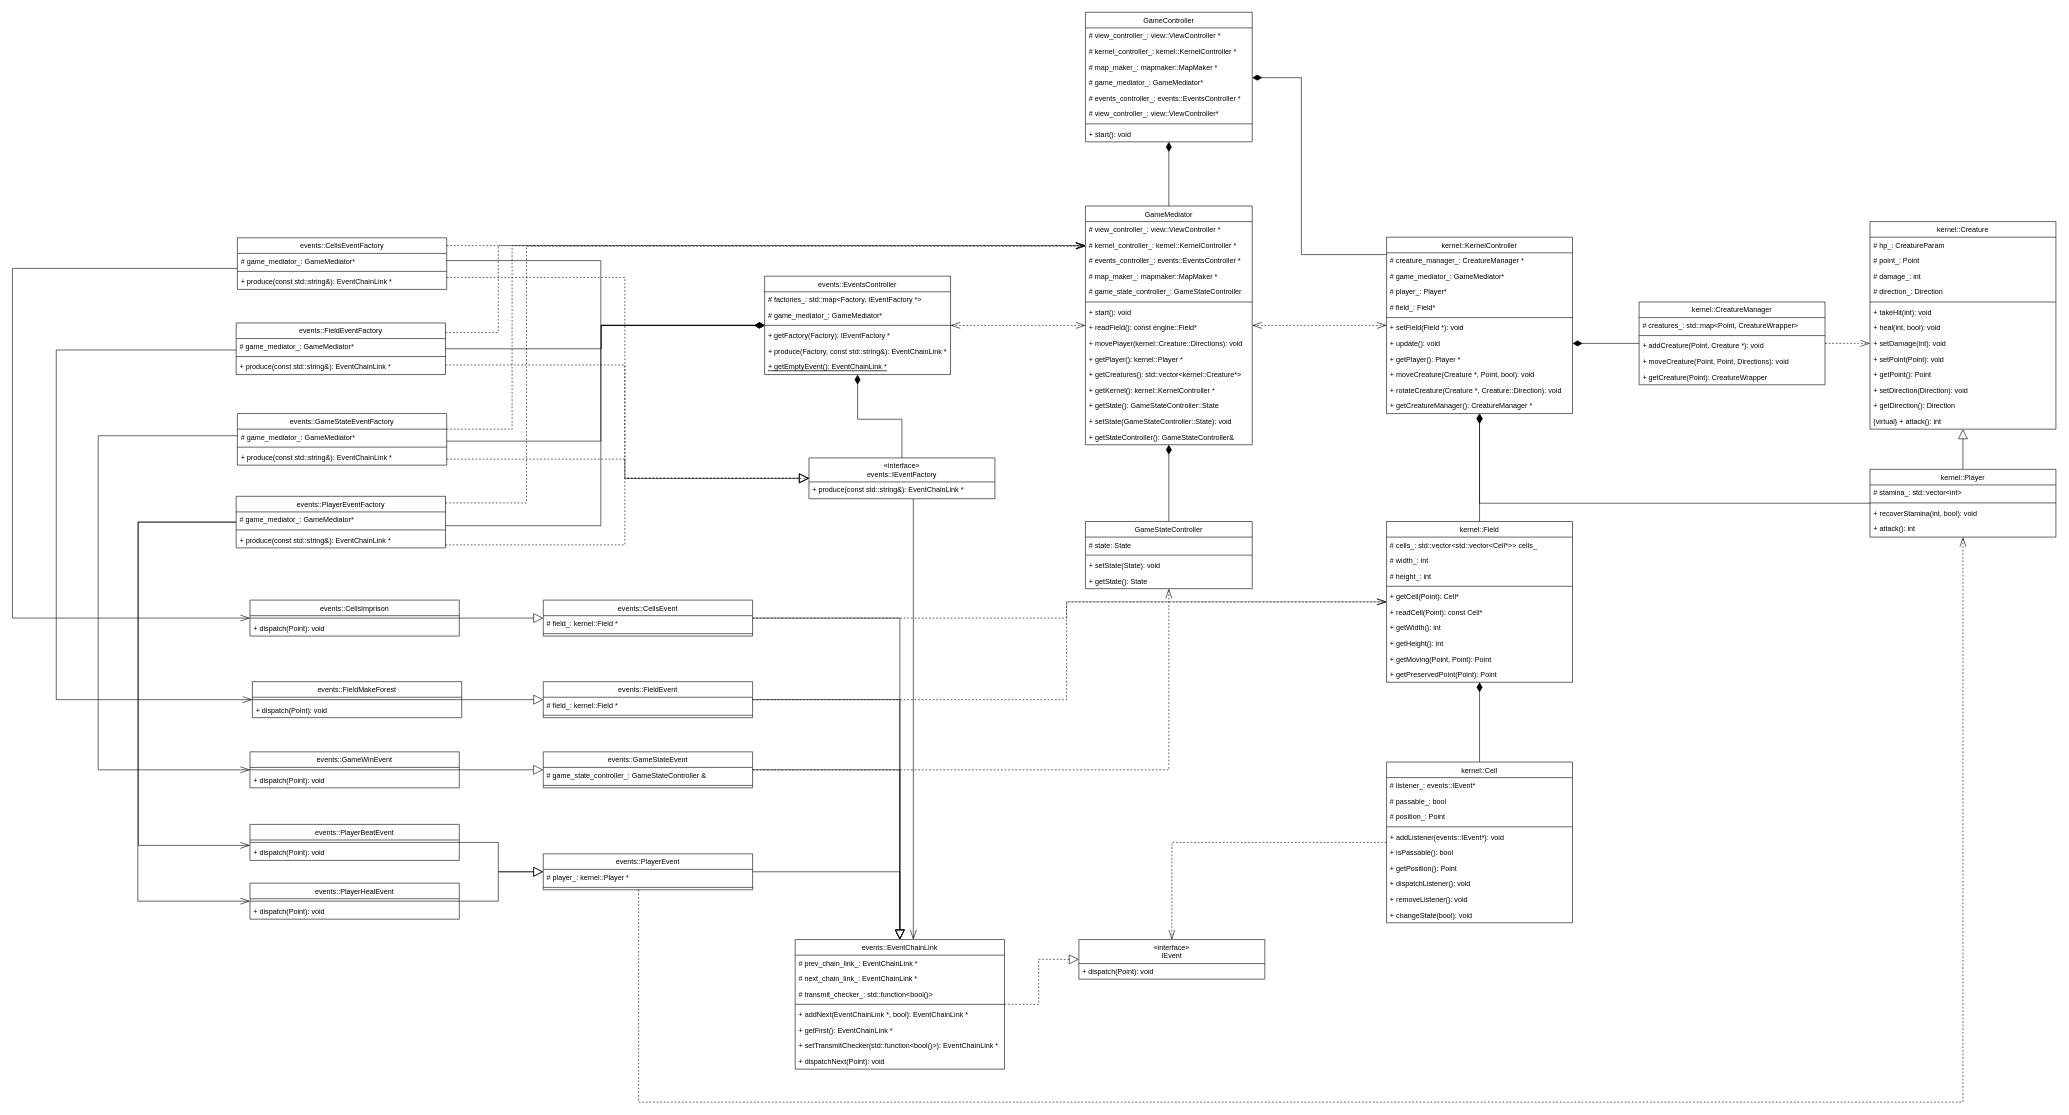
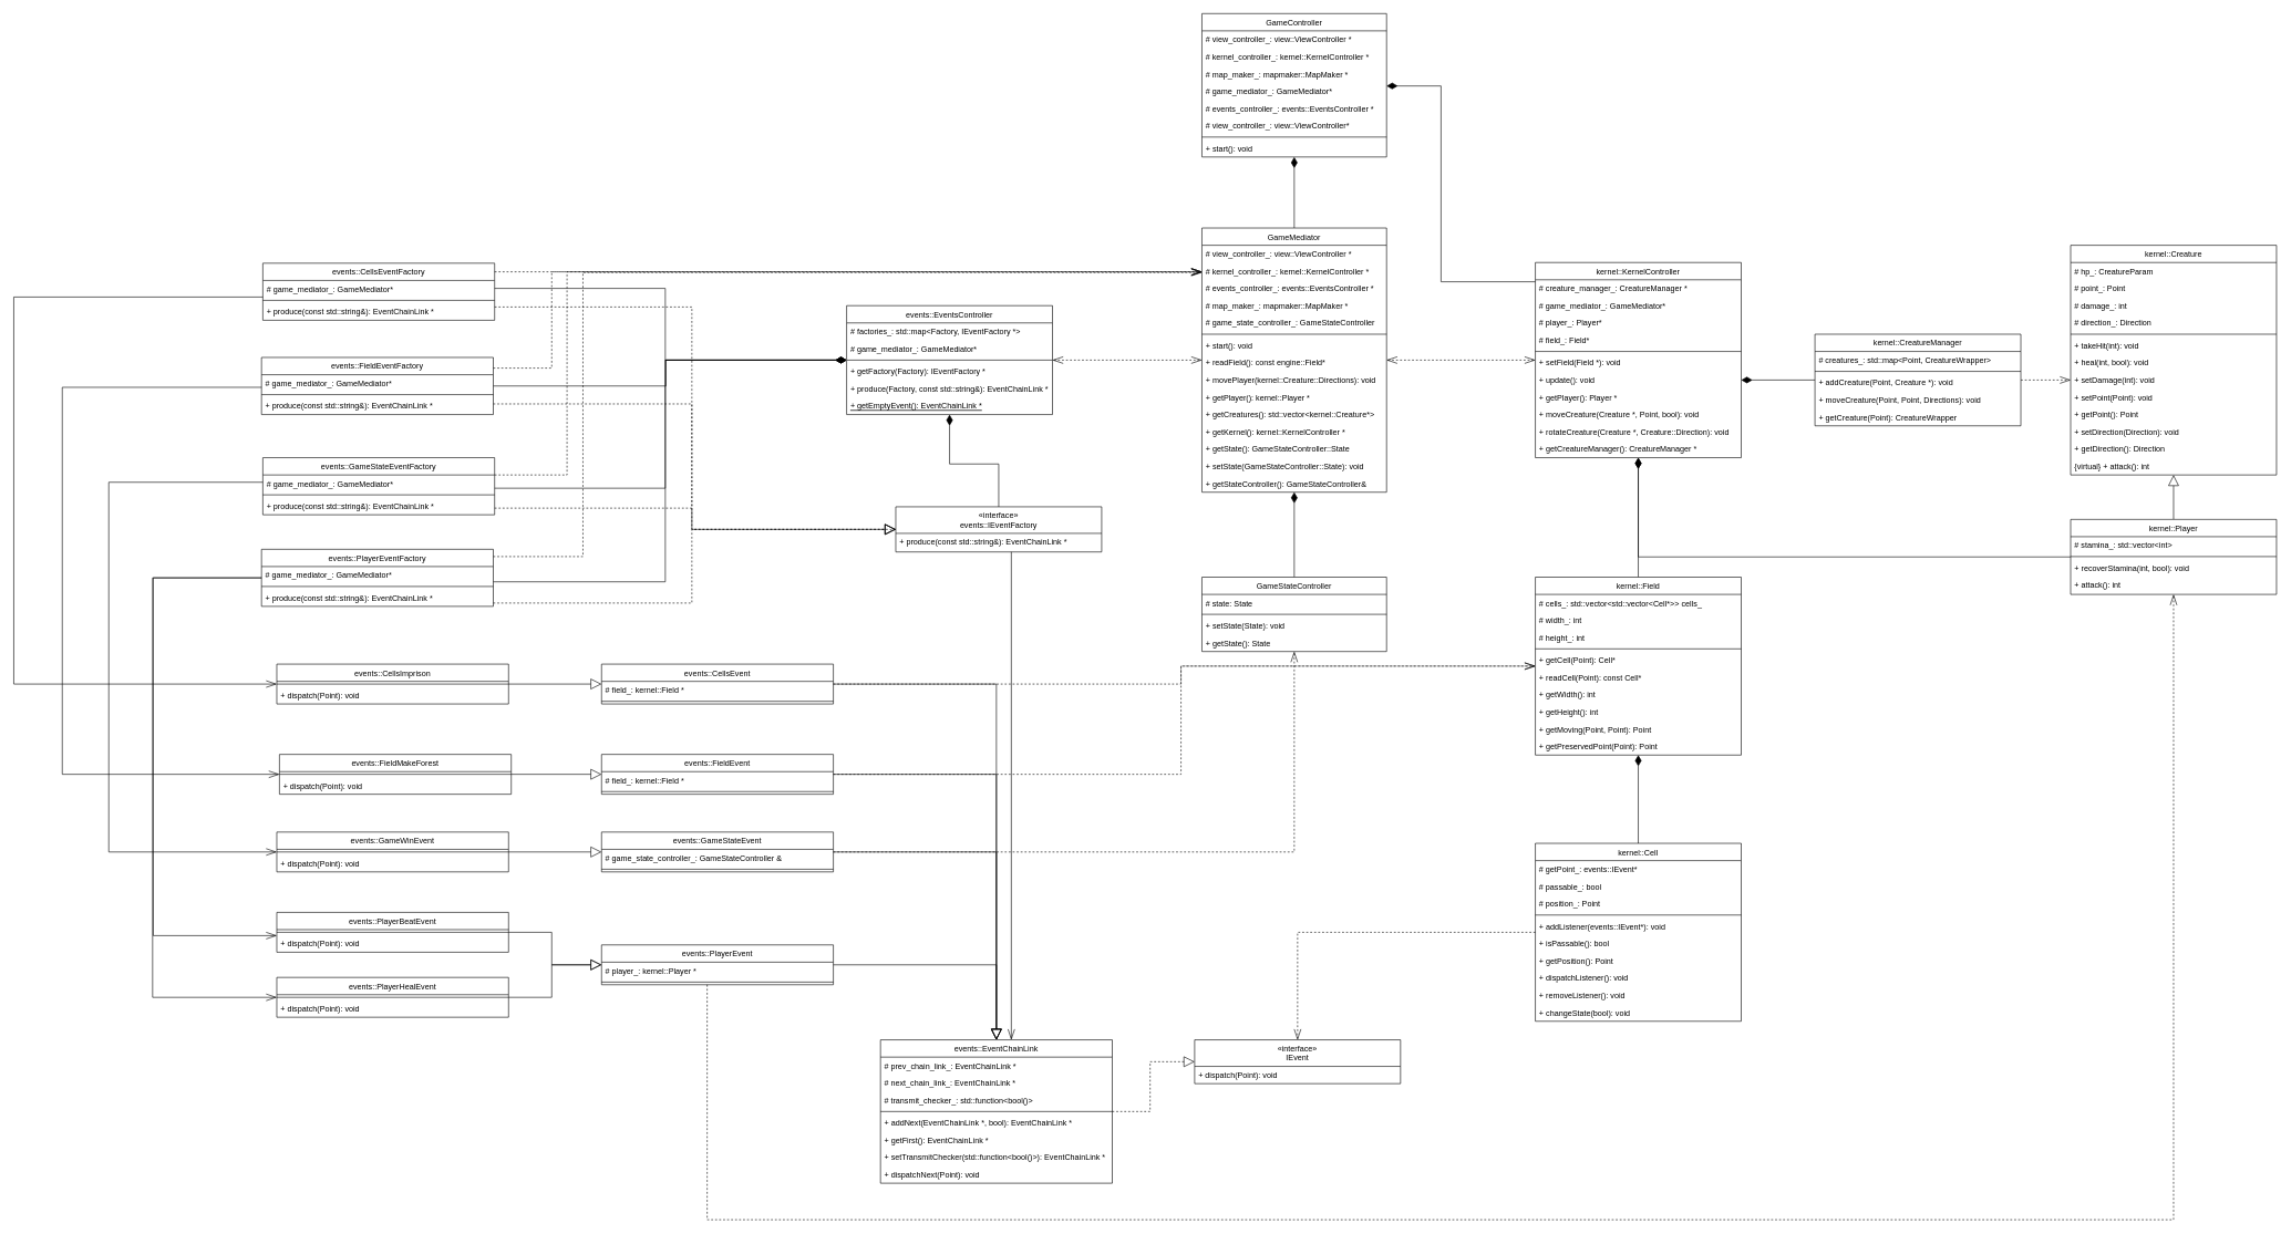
- <mxCell id="43" value="# listener_: events::IEvent*" style="text;align=left;verticalAlign=top;spacingLeft=4;spacingRight=4;overflow=hidden;rotatable=0;points=[[0,0.5],[1,0.5]];portConstraint=eastwest;" parent="42" vertex="1"><mxGeometry y="26" width="310" height="26" as="geometry" /></mxCell>
+ <mxCell id="43" value="# getPoint_: events::IEvent*" style="text;align=left;verticalAlign=top;spacingLeft=4;spacingRight=4;overflow=hidden;rotatable=0;points=[[0,0.5],[1,0.5]];portConstraint=eastwest;" parent="42" vertex="1"><mxGeometry y="26" width="310" height="26" as="geometry" /></mxCell>
